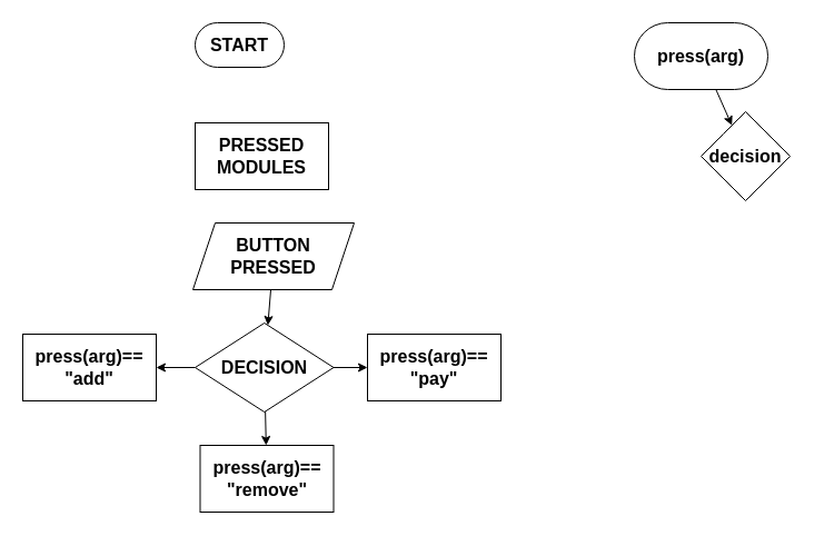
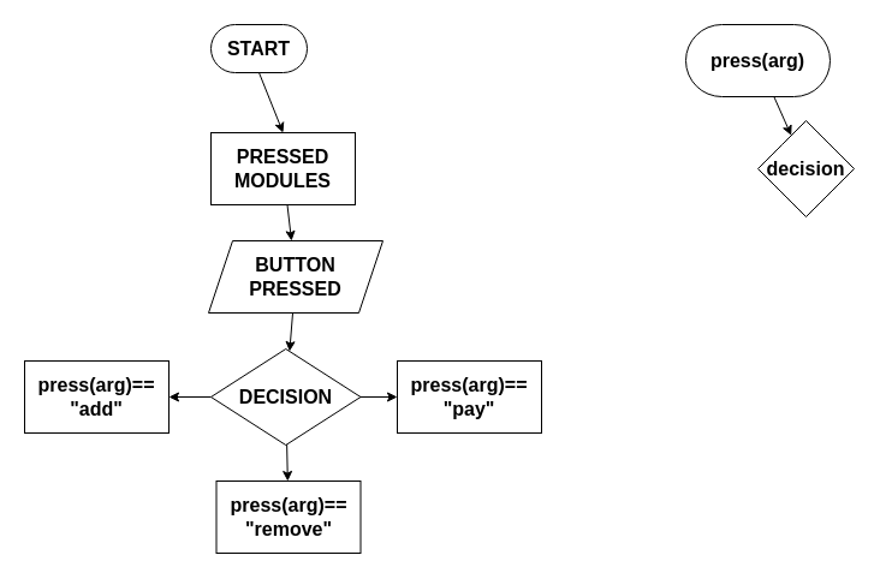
+ <mxCell id="2" style="edgeStyle=none;html=1;exitX=0.5;exitY=1;exitDx=0;exitDy=0;entryX=0.5;entryY=0;entryDx=0;entryDy=0;" parent="1" source="3" target="5" edge="1"><mxGeometry relative="1" as="geometry" /></mxCell>
+ <mxCell id="4" value="" style="edgeStyle=none;html=1;" parent="1" source="5" target="7" edge="1"><mxGeometry relative="1" as="geometry" /></mxCell>
